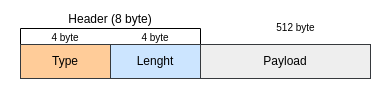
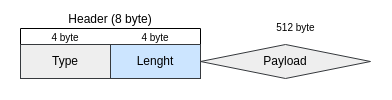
- <mxCell id="6" value="Type" style="rounded=0;whiteSpace=wrap;html=1;fillColor=#ffcc99;strokeColor=#36393d;" vertex="1" parent="1"><mxGeometry x="20" y="44" width="90" height="34" as="geometry" /></mxCell>
+ <mxCell id="6" value="Type" style="rounded=0;whiteSpace=wrap;html=1;fillColor=#eeeeee;strokeColor=#36393d;" vertex="1" parent="1"><mxGeometry x="20" y="44" width="90" height="34" as="geometry" /></mxCell>
- <mxCell id="8" value="Payload" style="rounded=0;whiteSpace=wrap;html=1;fillColor=#eeeeee;strokeColor=#36393d;" vertex="1" parent="1"><mxGeometry x="200" y="44" width="170" height="34" as="geometry" /></mxCell>
+ <mxCell id="8" value="Payload" style="rhombus;whiteSpace=wrap;html=1;fillColor=#eeeeee;strokeColor=#36393d;" vertex="1" parent="1"><mxGeometry x="200" y="44" width="170" height="34" as="geometry" /></mxCell>
